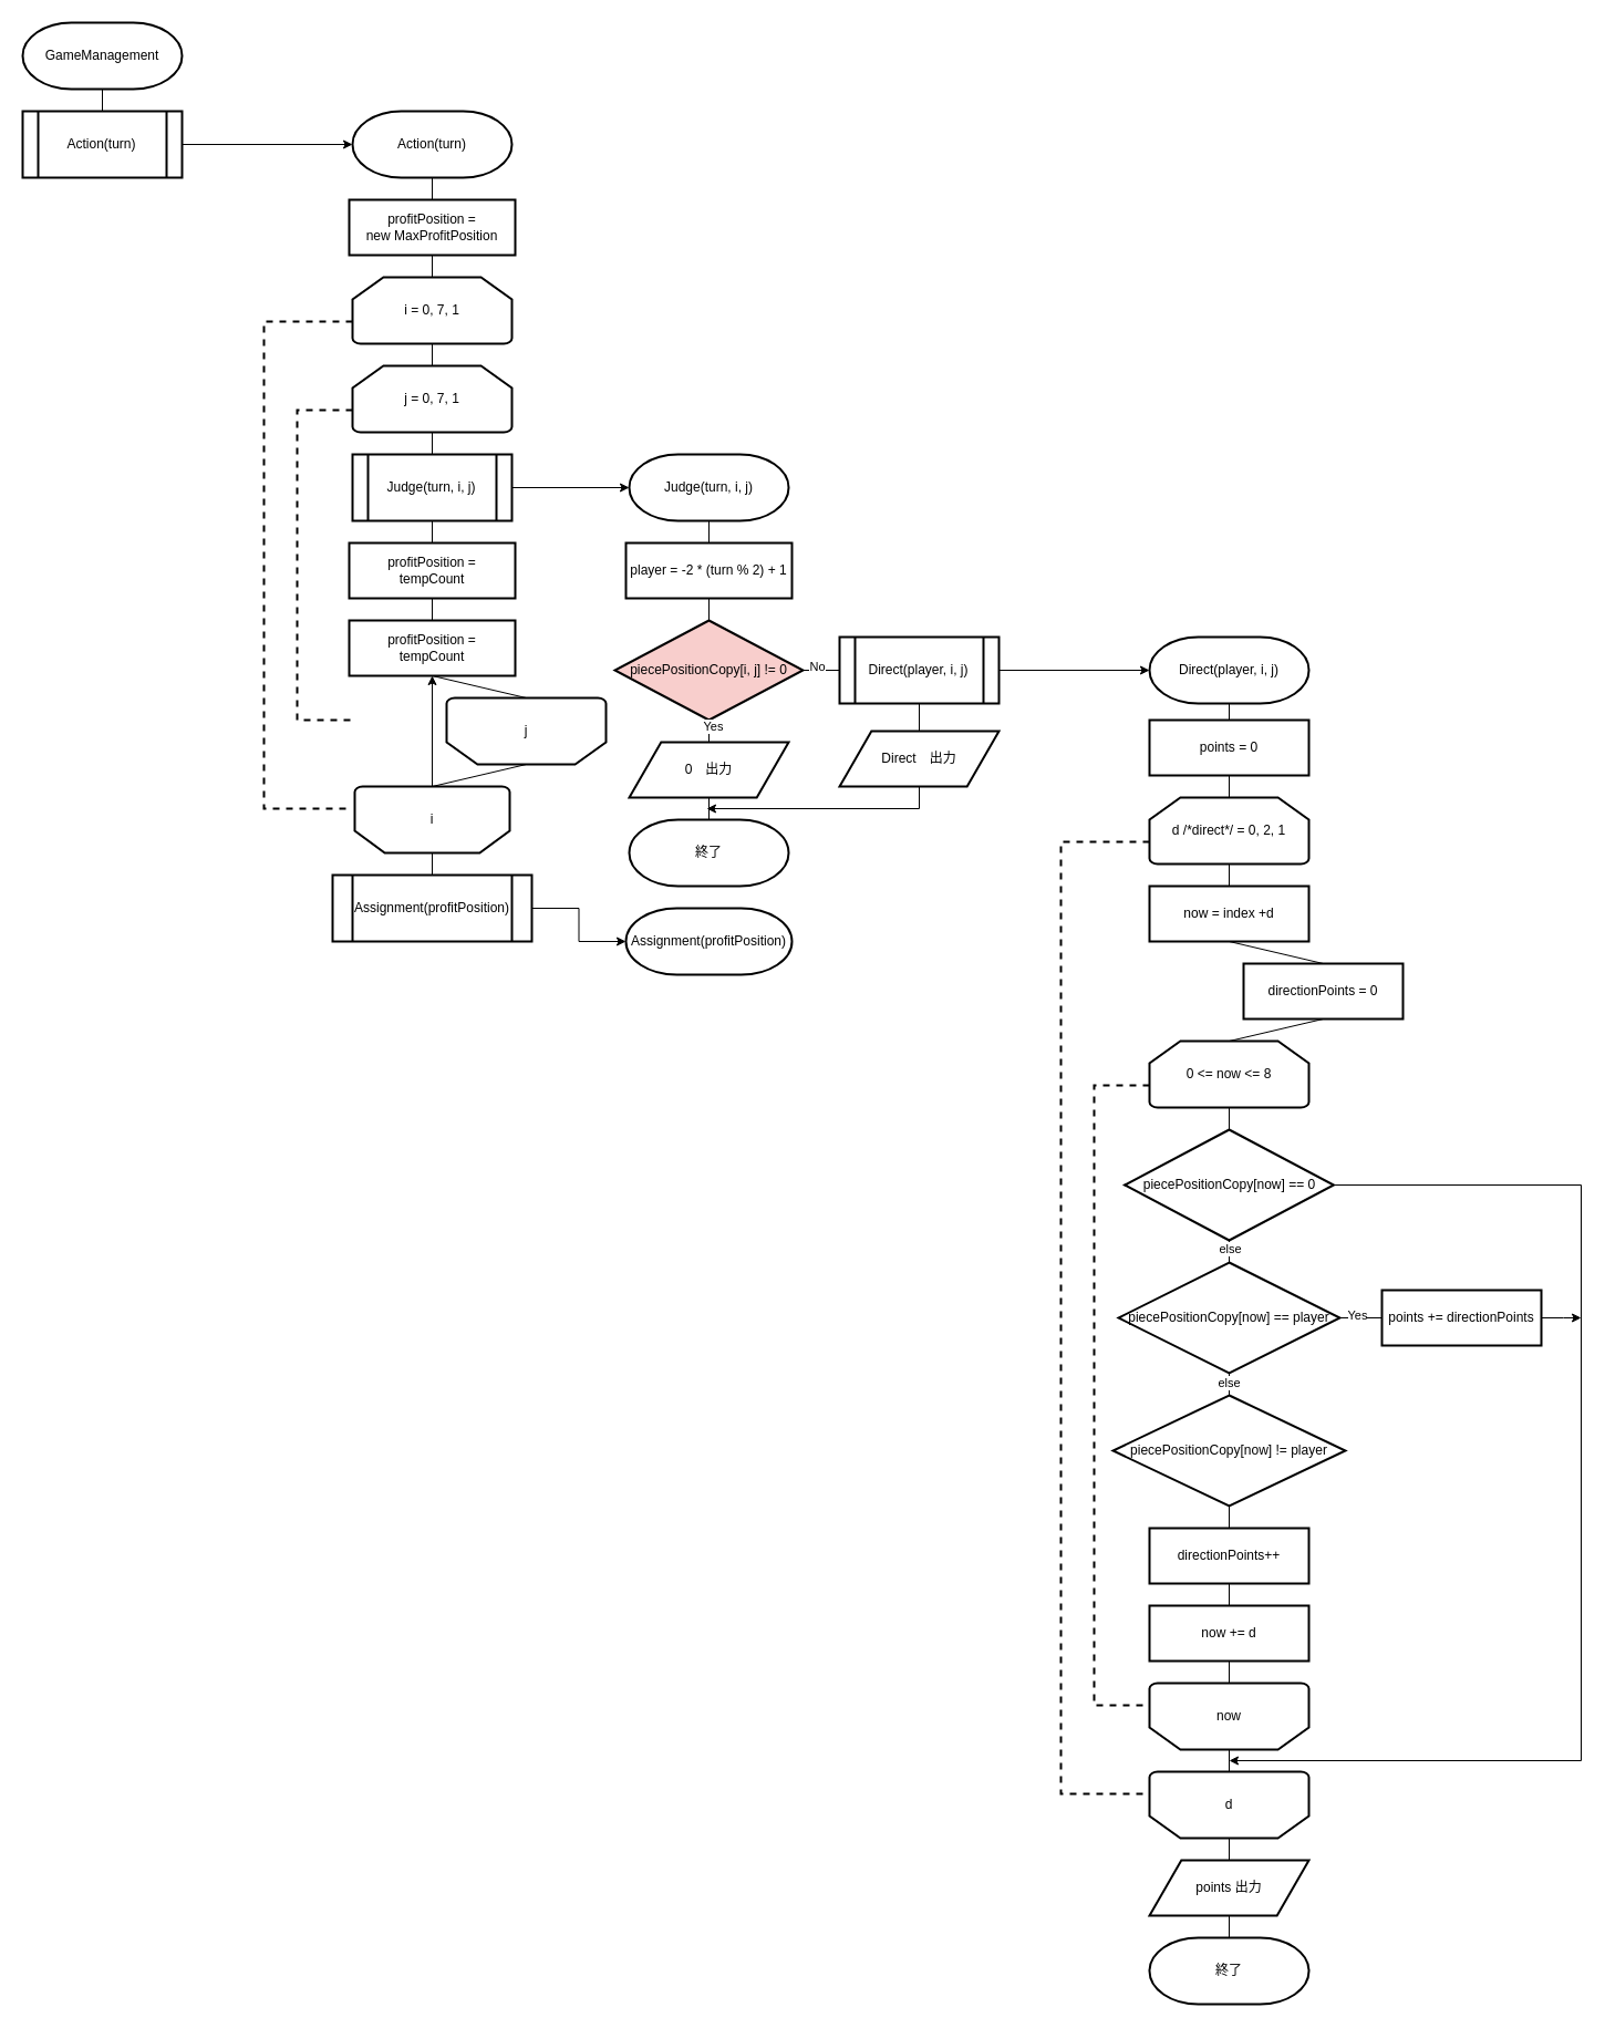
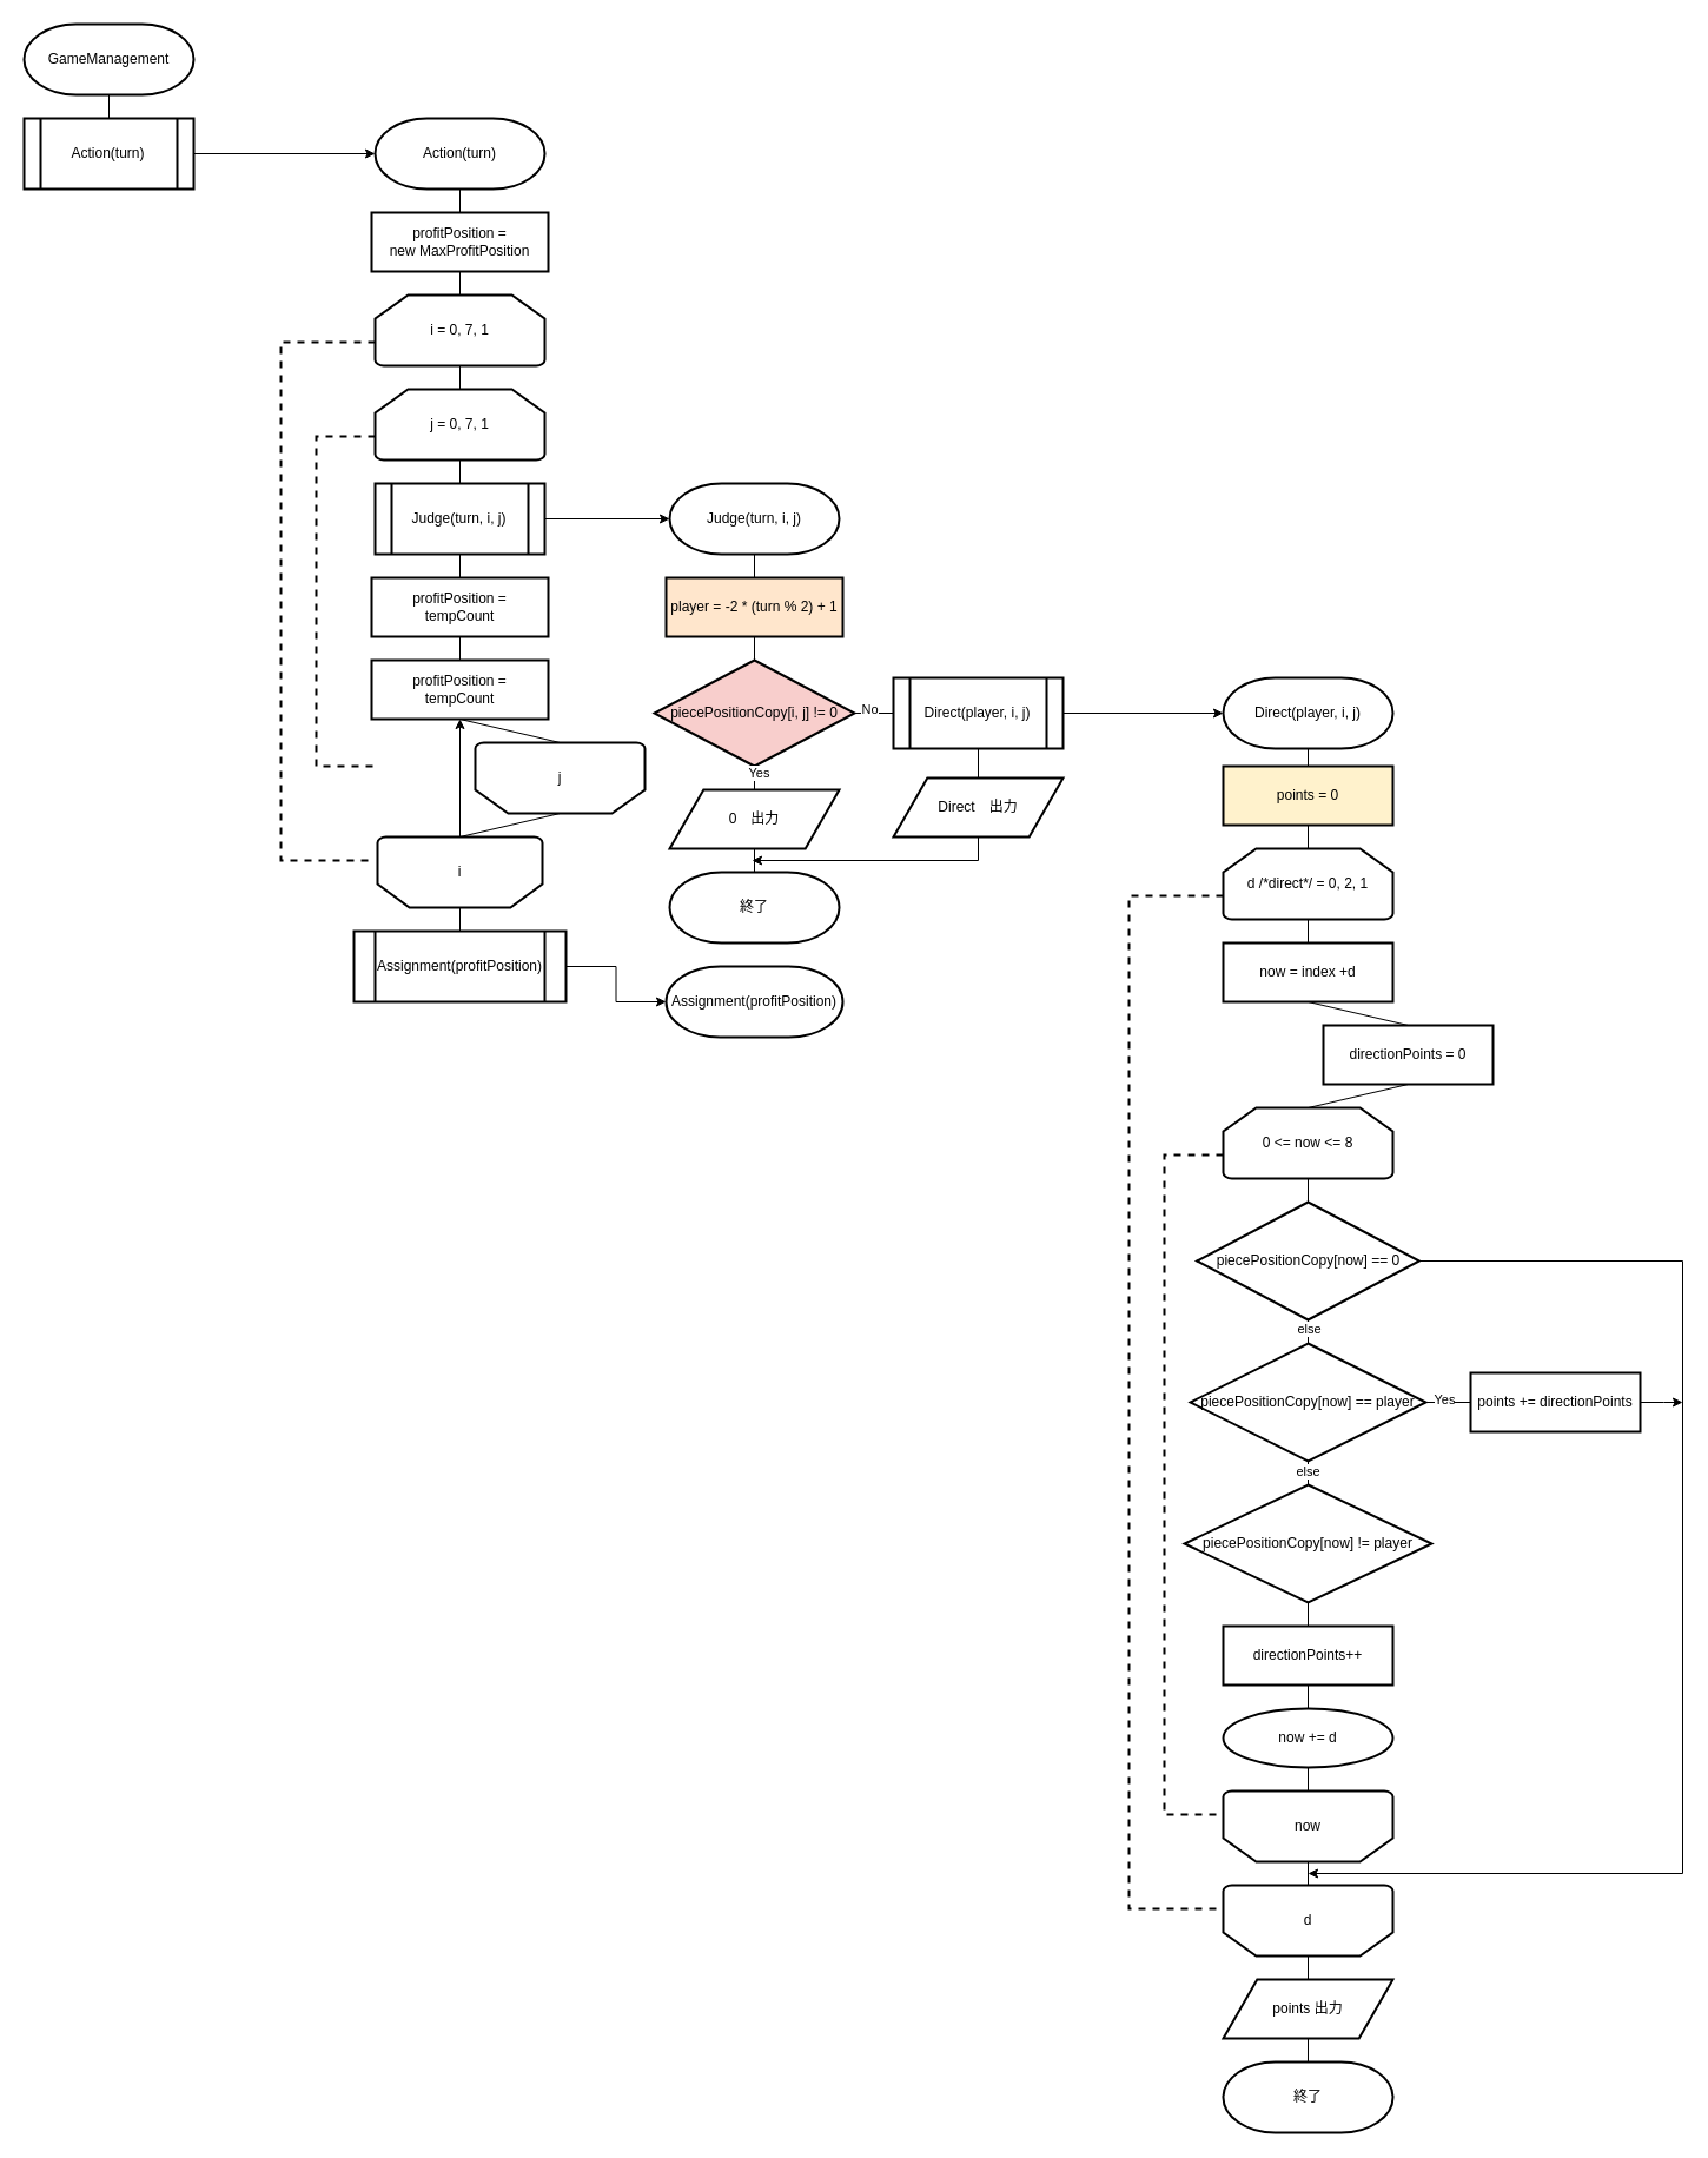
- <mxCell id="19" value="player = -2 * (turn % 2) + 1" style="html=1;dashed=0;whiteSpace=wrap;strokeWidth=2;" parent="1" vertex="1"><mxGeometry x="565" y="490" width="150" height="50" as="geometry" /></mxCell>
+ <mxCell id="19" value="player = -2 * (turn % 2) + 1" style="html=1;dashed=0;whiteSpace=wrap;strokeWidth=2;fillColor=#ffe6cc;" parent="1" vertex="1"><mxGeometry x="565" y="490" width="150" height="50" as="geometry" /></mxCell>
- <mxCell id="35" value="points = 0" style="html=1;dashed=0;whiteSpace=wrap;strokeWidth=2;" parent="1" vertex="1"><mxGeometry x="1038" y="650" width="144" height="50" as="geometry" /></mxCell>
+ <mxCell id="35" value="points = 0" style="html=1;dashed=0;whiteSpace=wrap;strokeWidth=2;fillColor=#fff2cc;" parent="1" vertex="1"><mxGeometry x="1038" y="650" width="144" height="50" as="geometry" /></mxCell>
- <mxCell id="55" value="now += d" style="html=1;dashed=0;whiteSpace=wrap;strokeWidth=2;" parent="1" vertex="1"><mxGeometry x="1038" y="1450" width="144" height="50" as="geometry" /></mxCell>
+ <mxCell id="55" value="now += d" style="ellipse;html=1;dashed=0;whiteSpace=wrap;strokeWidth=2;" parent="1" vertex="1"><mxGeometry x="1038" y="1450" width="144" height="50" as="geometry" /></mxCell>
